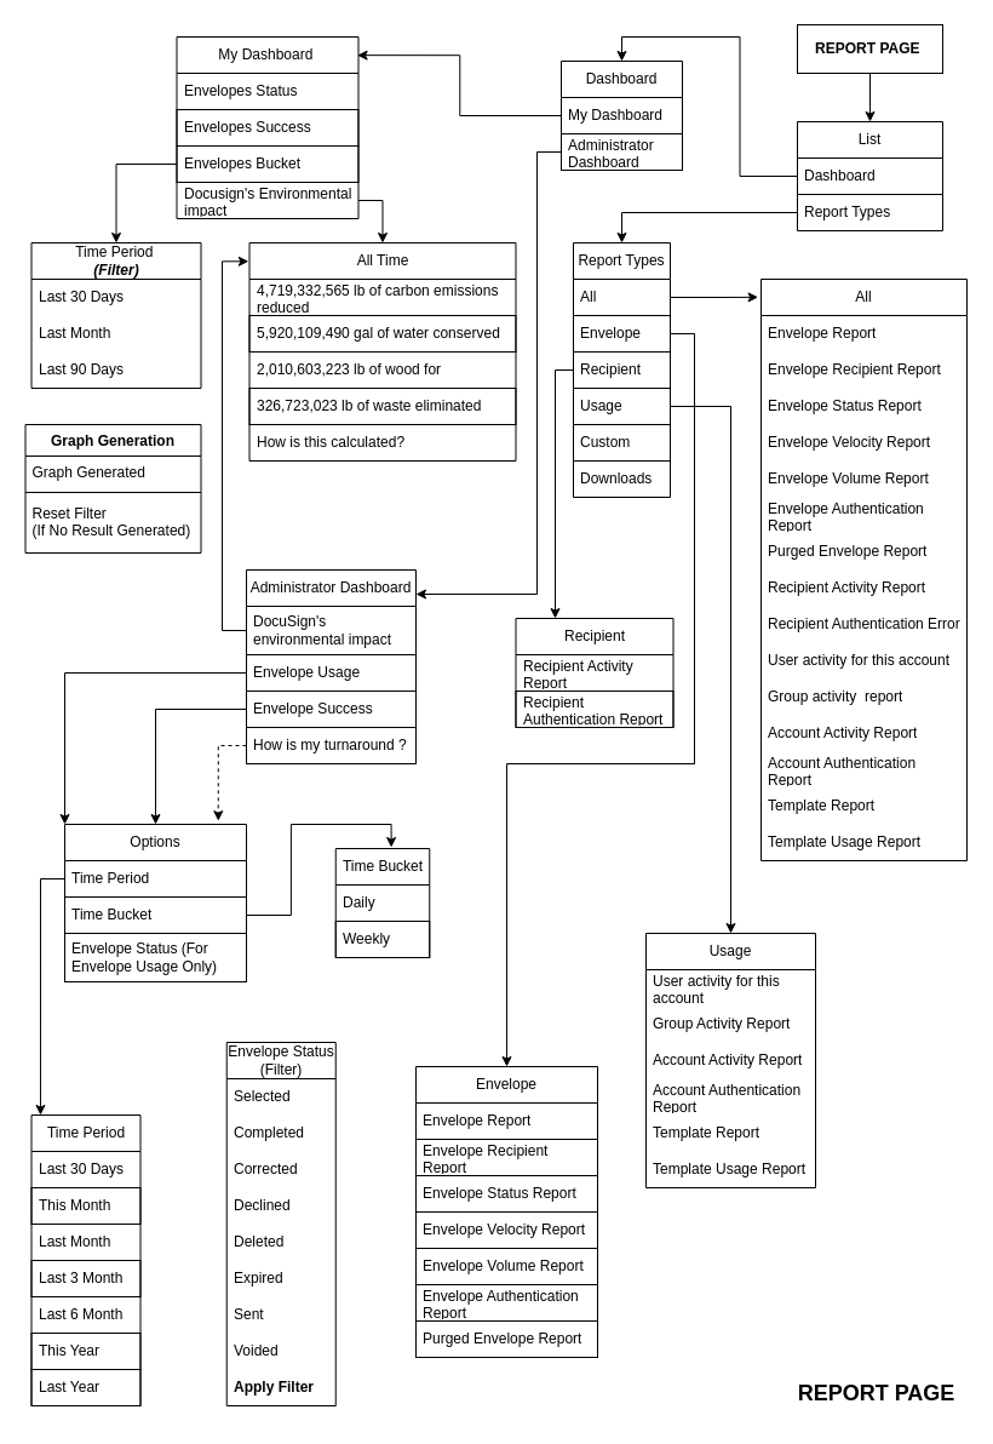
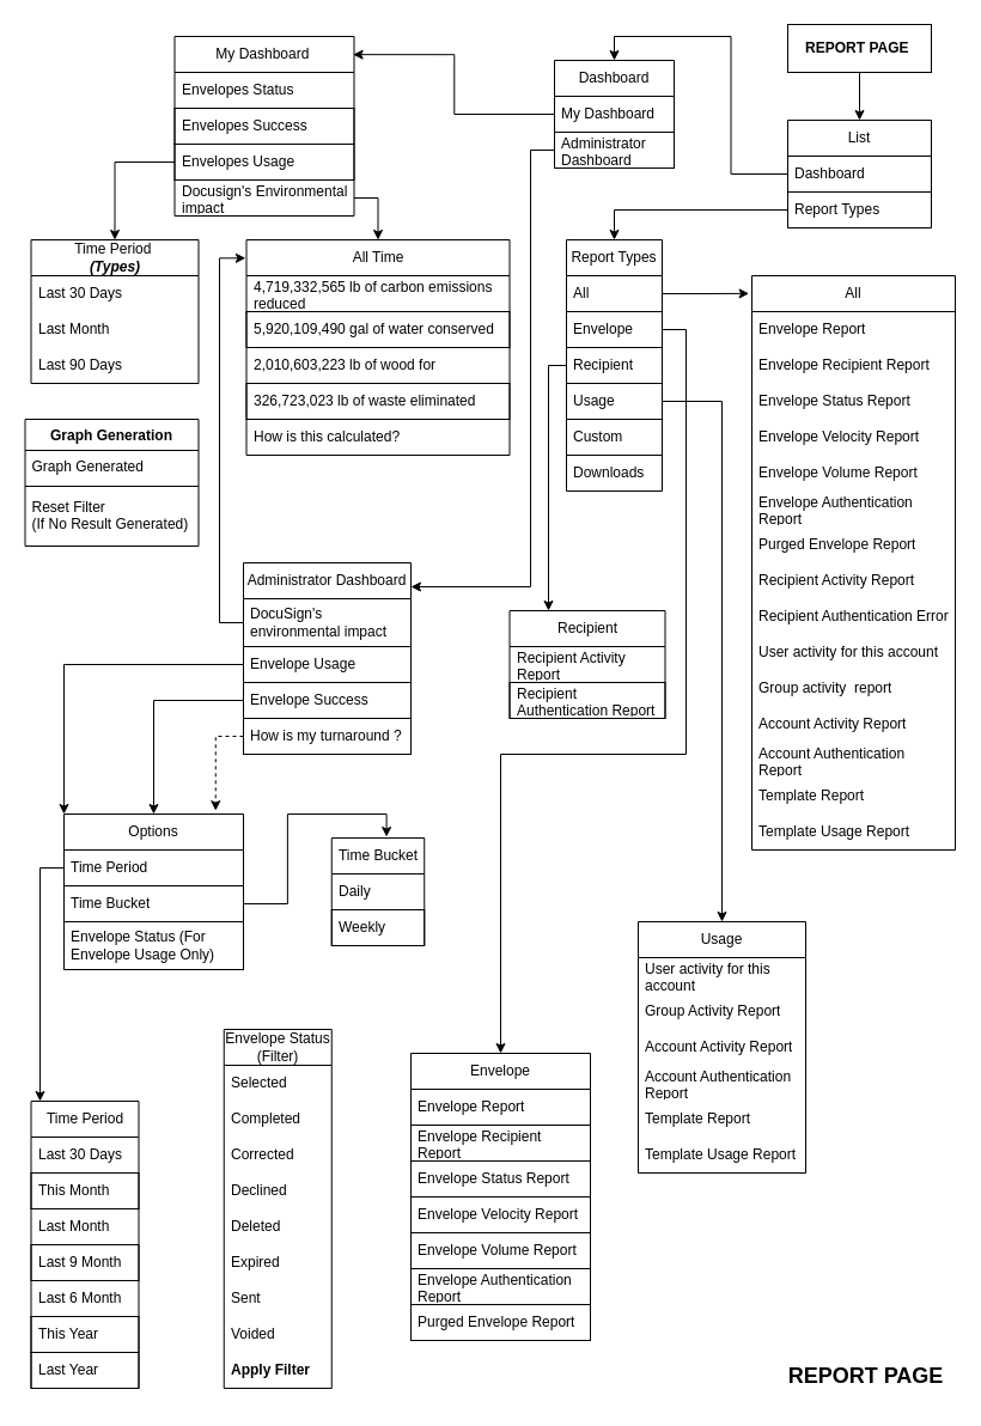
- <mxCell id="21" value="Envelopes Bucket" style="text;strokeColor=default;fillColor=none;align=left;verticalAlign=middle;spacingLeft=4;spacingRight=4;overflow=hidden;points=[[0,0.5],[1,0.5]];portConstraint=eastwest;rotatable=0;whiteSpace=wrap;html=1;" vertex="1" parent="18"><mxGeometry y="90" width="150" height="30" as="geometry" /></mxCell>
+ <mxCell id="21" value="Envelopes Usage" style="text;strokeColor=default;fillColor=none;align=left;verticalAlign=middle;spacingLeft=4;spacingRight=4;overflow=hidden;points=[[0,0.5],[1,0.5]];portConstraint=eastwest;rotatable=0;whiteSpace=wrap;html=1;" vertex="1" parent="18"><mxGeometry y="90" width="150" height="30" as="geometry" /></mxCell>
- <mxCell id="23" value="Time Period&amp;nbsp;&lt;br&gt;&lt;b&gt;&lt;i&gt;(Filter)&lt;/i&gt;&lt;/b&gt;" style="swimlane;fontStyle=0;childLayout=stackLayout;horizontal=1;startSize=30;horizontalStack=0;resizeParent=1;resizeParentMax=0;resizeLast=0;collapsible=1;marginBottom=0;whiteSpace=wrap;html=1;strokeColor=default;" vertex="1" parent="1"><mxGeometry x="25.5" y="200" width="140" height="120" as="geometry" /></mxCell>
+ <mxCell id="23" value="Time Period&amp;nbsp;&lt;br&gt;&lt;b&gt;&lt;i&gt;(Types)&lt;/i&gt;&lt;/b&gt;" style="swimlane;fontStyle=0;childLayout=stackLayout;horizontal=1;startSize=30;horizontalStack=0;resizeParent=1;resizeParentMax=0;resizeLast=0;collapsible=1;marginBottom=0;whiteSpace=wrap;html=1;strokeColor=default;" vertex="1" parent="1"><mxGeometry x="25.5" y="200" width="140" height="120" as="geometry" /></mxCell>
- <mxCell id="54" value="Last 3 Month" style="text;strokeColor=default;fillColor=none;align=left;verticalAlign=middle;spacingLeft=4;spacingRight=4;overflow=hidden;points=[[0,0.5],[1,0.5]];portConstraint=eastwest;rotatable=0;whiteSpace=wrap;html=1;" vertex="1" parent="50"><mxGeometry y="120" width="90" height="30" as="geometry" /></mxCell>
+ <mxCell id="54" value="Last 9 Month" style="text;strokeColor=default;fillColor=none;align=left;verticalAlign=middle;spacingLeft=4;spacingRight=4;overflow=hidden;points=[[0,0.5],[1,0.5]];portConstraint=eastwest;rotatable=0;whiteSpace=wrap;html=1;" vertex="1" parent="50"><mxGeometry y="120" width="90" height="30" as="geometry" /></mxCell>
